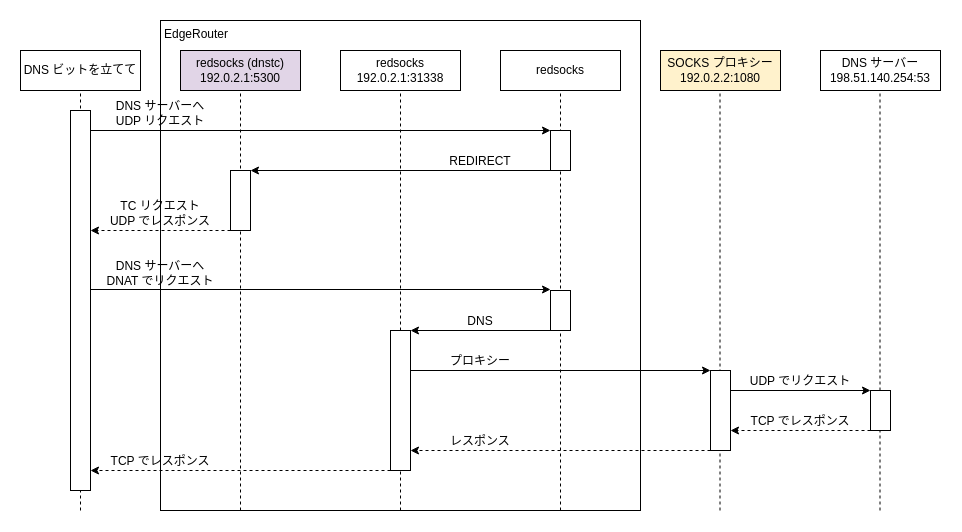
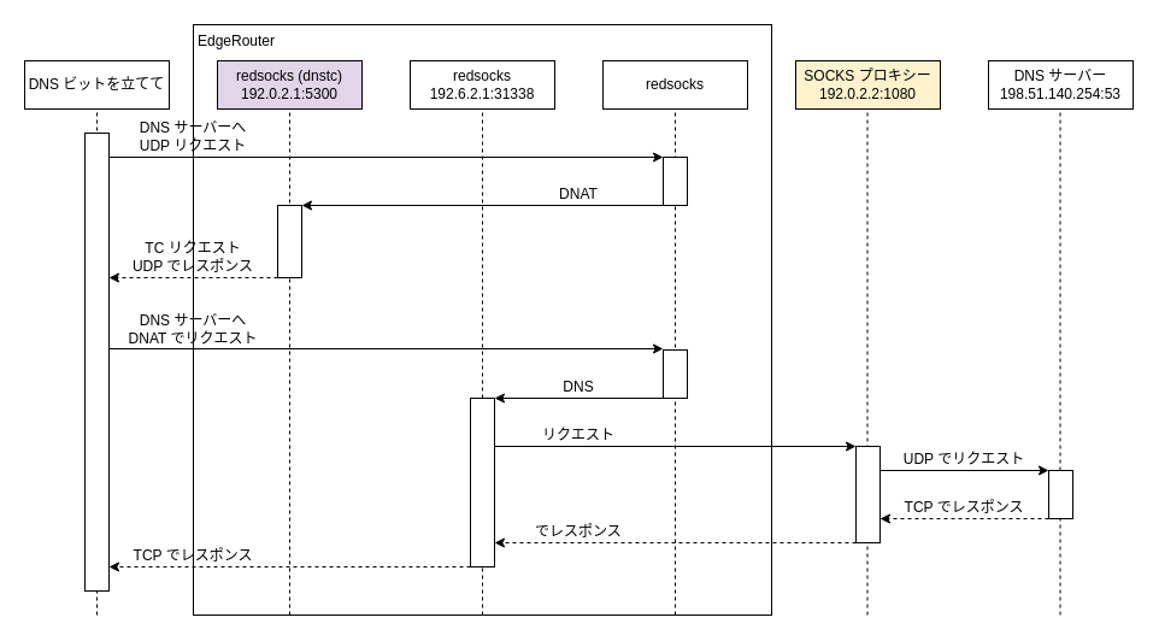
- <mxCell id="13" value="redsocks&lt;br&gt;192.0.2.1:31338" style="rounded=0;whiteSpace=wrap;html=1;" parent="1" vertex="1"><mxGeometry x="340" y="50" width="120" height="40" as="geometry" /></mxCell>
+ <mxCell id="13" value="redsocks&lt;br&gt;192.6.2.1:31338" style="rounded=0;whiteSpace=wrap;html=1;" parent="1" vertex="1"><mxGeometry x="340" y="50" width="120" height="40" as="geometry" /></mxCell>
- <mxCell id="30" value="REDIRECT" style="text;html=1;strokeColor=none;fillColor=none;align=center;verticalAlign=bottom;whiteSpace=wrap;rounded=0;" parent="1" vertex="1"><mxGeometry x="420" y="130" width="120" height="40" as="geometry" /></mxCell>
+ <mxCell id="30" value="DNAT" style="text;html=1;strokeColor=none;fillColor=none;align=center;verticalAlign=bottom;whiteSpace=wrap;rounded=0;" parent="1" vertex="1"><mxGeometry x="420" y="130" width="120" height="40" as="geometry" /></mxCell>
- <mxCell id="35" value="プロキシー" style="text;html=1;strokeColor=none;fillColor=none;align=center;verticalAlign=bottom;whiteSpace=wrap;rounded=0;" parent="1" vertex="1"><mxGeometry x="420" y="330" width="120" height="40" as="geometry" /></mxCell>
+ <mxCell id="35" value="リクエスト" style="text;html=1;strokeColor=none;fillColor=none;align=center;verticalAlign=bottom;whiteSpace=wrap;rounded=0;" parent="1" vertex="1"><mxGeometry x="420" y="330" width="120" height="40" as="geometry" /></mxCell>
- <mxCell id="38" value="レスポンス" style="text;html=1;strokeColor=none;fillColor=none;align=center;verticalAlign=bottom;whiteSpace=wrap;rounded=0;" parent="1" vertex="1"><mxGeometry x="420" y="410" width="120" height="40" as="geometry" /></mxCell>
+ <mxCell id="38" value="でレスポンス" style="text;html=1;strokeColor=none;fillColor=none;align=center;verticalAlign=bottom;whiteSpace=wrap;rounded=0;" parent="1" vertex="1"><mxGeometry x="420" y="410" width="120" height="40" as="geometry" /></mxCell>
